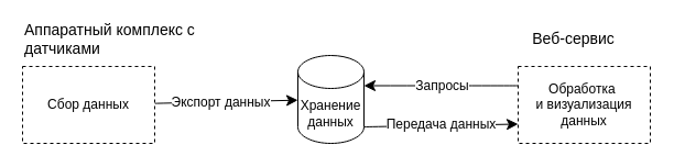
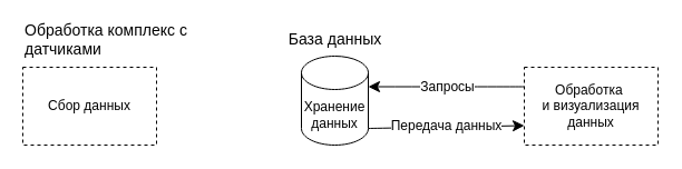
- <mxCell id="10" value="Аппаратный комплекс с датчиками" style="text;html=1;align=left;verticalAlign=middle;whiteSpace=wrap;rounded=0;fontSize=14;" vertex="1" parent="1"><mxGeometry x="20" y="20" width="170" height="30" as="geometry" /></mxCell>
+ <mxCell id="10" value="Обработка комплекс с датчиками" style="text;html=1;align=left;verticalAlign=middle;whiteSpace=wrap;rounded=0;fontSize=14;" vertex="1" parent="1"><mxGeometry x="20" y="20" width="170" height="30" as="geometry" /></mxCell>
+ <mxCell id="6" value="База данных" style="text;html=1;align=center;verticalAlign=middle;resizable=0;points=[];autosize=1;strokeColor=none;fillColor=none;fontSize=14;" vertex="1" parent="1"><mxGeometry x="245" y="20" width="110" height="30" as="geometry" /></mxCell>
- <mxCell id="11" value="Веб-сервис" style="text;html=1;align=center;verticalAlign=middle;resizable=0;points=[];autosize=1;strokeColor=none;fillColor=none;fontSize=14;" vertex="1" parent="1"><mxGeometry x="470" y="20" width="100" height="30" as="geometry" /></mxCell>
- <mxCell id="2" style="edgeStyle=none;curved=1;rounded=0;orthogonalLoop=1;jettySize=auto;html=1;fontSize=12;startSize=8;endSize=8;" edge="1" parent="1" source="4" target="9"><mxGeometry relative="1" as="geometry" /></mxCell>
- <mxCell id="3" value="Экспорт данных" style="edgeLabel;html=1;align=center;verticalAlign=middle;resizable=0;points=[];fontSize=12;" vertex="1" connectable="0" parent="2"><mxGeometry x="-0.4" y="1" relative="1" as="geometry"><mxPoint x="21" y="1" as="offset" /></mxGeometry></mxCell>
